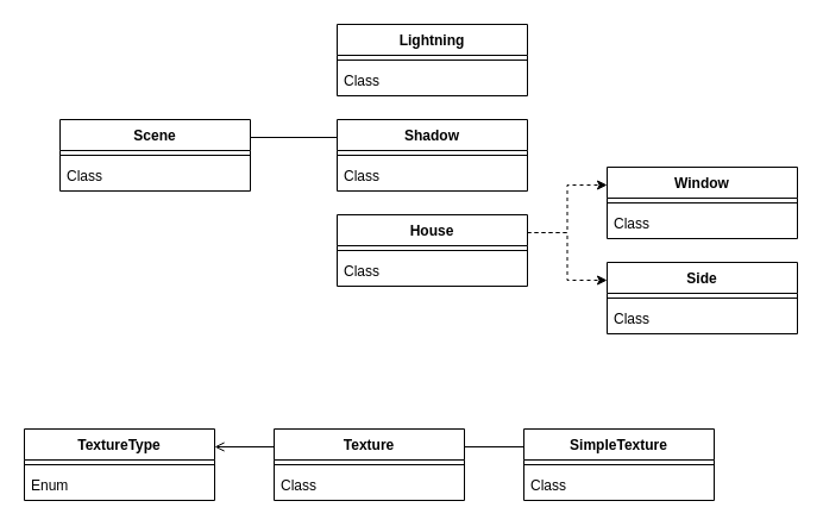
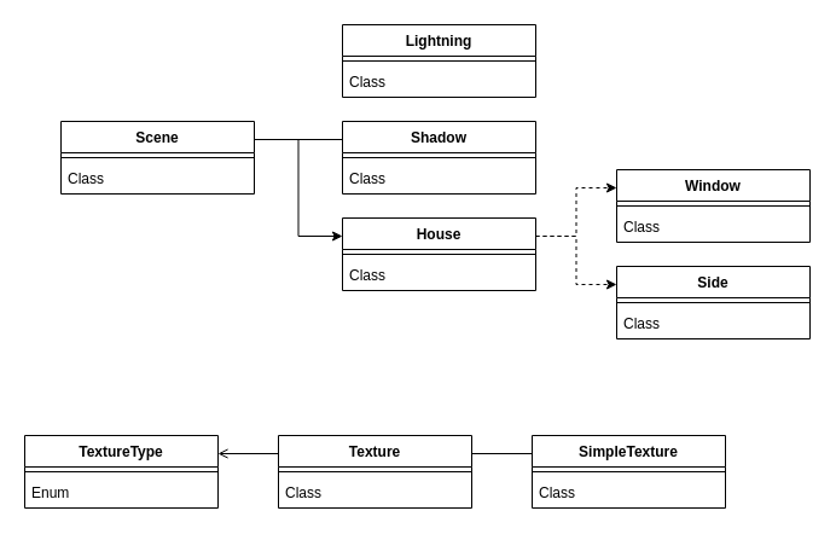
+ <mxCell id="14" style="edgeStyle=orthogonalEdgeStyle;rounded=0;orthogonalLoop=1;jettySize=auto;html=1;exitX=1;exitY=0.25;exitDx=0;exitDy=0;entryX=0;entryY=0.25;entryDx=0;entryDy=0;" edge="1" parent="1" source="15" target="23"><mxGeometry relative="1" as="geometry" /></mxCell>
